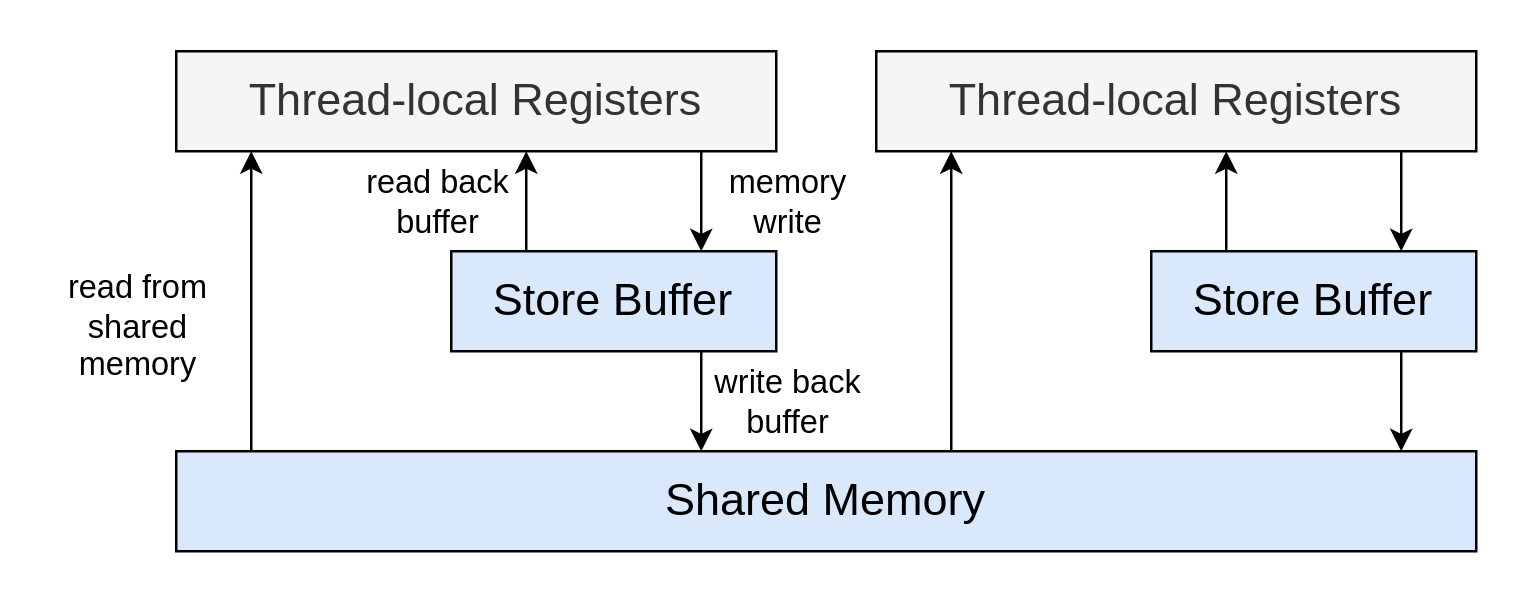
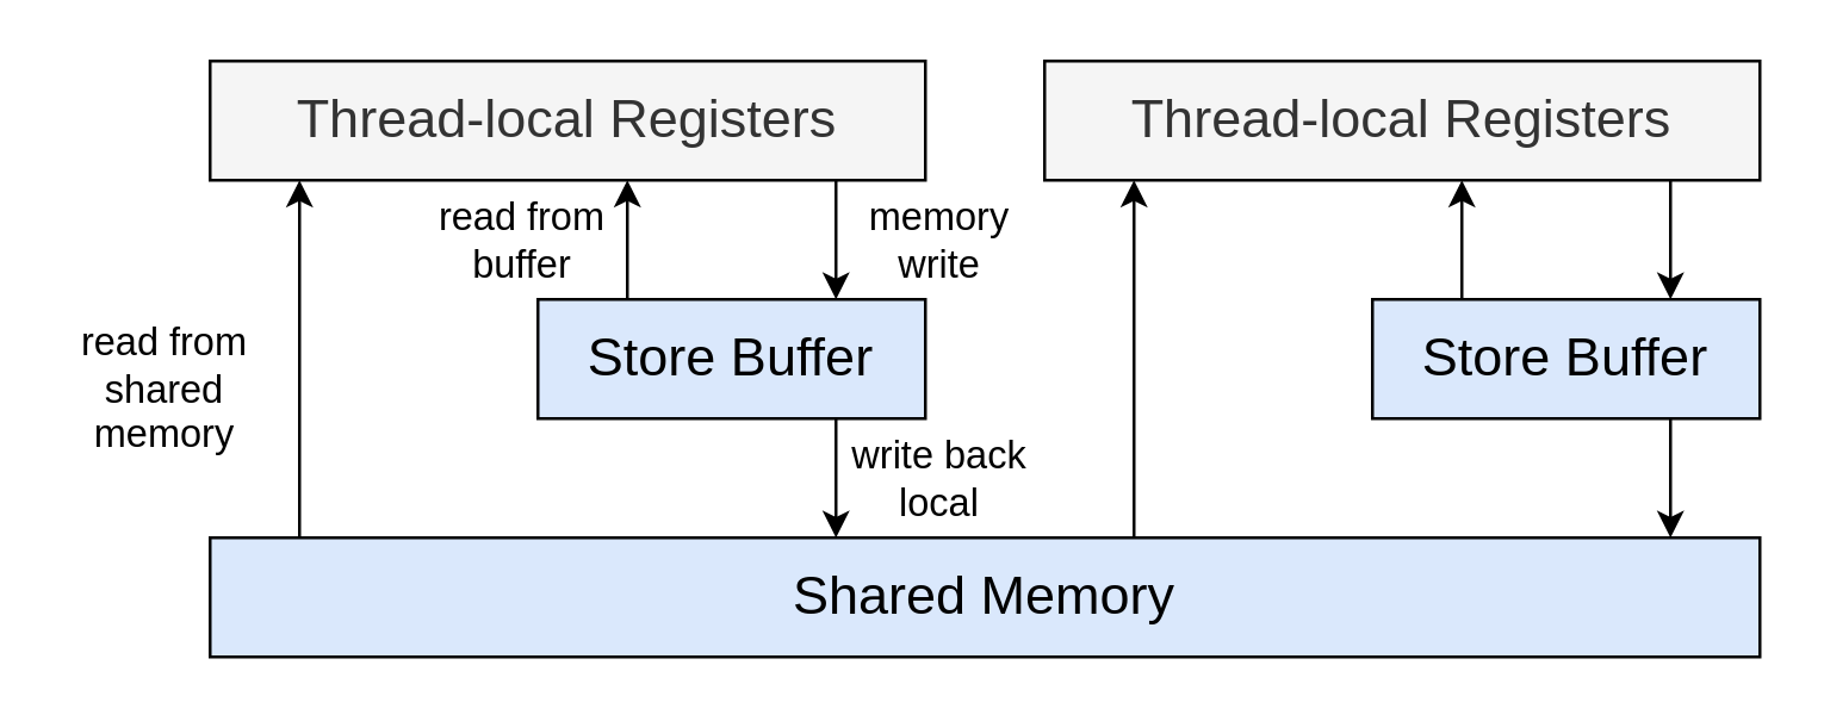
- <mxCell id="11" value="read back buffer" style="text;html=1;strokeColor=none;fillColor=none;align=center;verticalAlign=middle;whiteSpace=wrap;rounded=0;fontSize=13;" vertex="1" parent="1"><mxGeometry x="140" y="60" width="70" height="40" as="geometry" /></mxCell>
+ <mxCell id="11" value="read from buffer" style="text;html=1;strokeColor=none;fillColor=none;align=center;verticalAlign=middle;whiteSpace=wrap;rounded=0;fontSize=13;" vertex="1" parent="1"><mxGeometry x="140" y="60" width="70" height="40" as="geometry" /></mxCell>
- <mxCell id="13" value="write back buffer" style="text;html=1;strokeColor=none;fillColor=none;align=center;verticalAlign=middle;whiteSpace=wrap;rounded=0;fontSize=13;" vertex="1" parent="1"><mxGeometry x="280" y="140" width="70" height="40" as="geometry" /></mxCell>
+ <mxCell id="13" value="write back local" style="text;html=1;strokeColor=none;fillColor=none;align=center;verticalAlign=middle;whiteSpace=wrap;rounded=0;fontSize=13;" vertex="1" parent="1"><mxGeometry x="280" y="140" width="70" height="40" as="geometry" /></mxCell>
